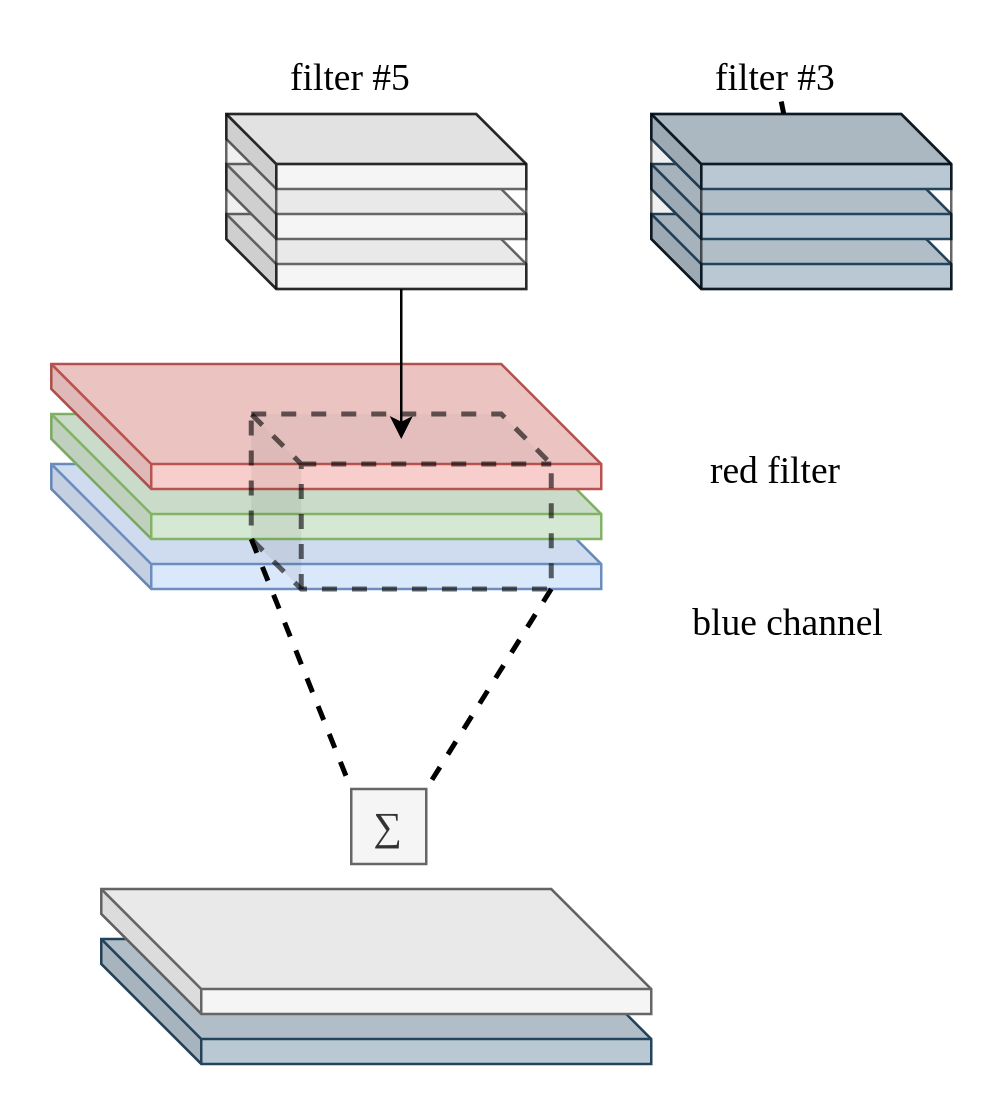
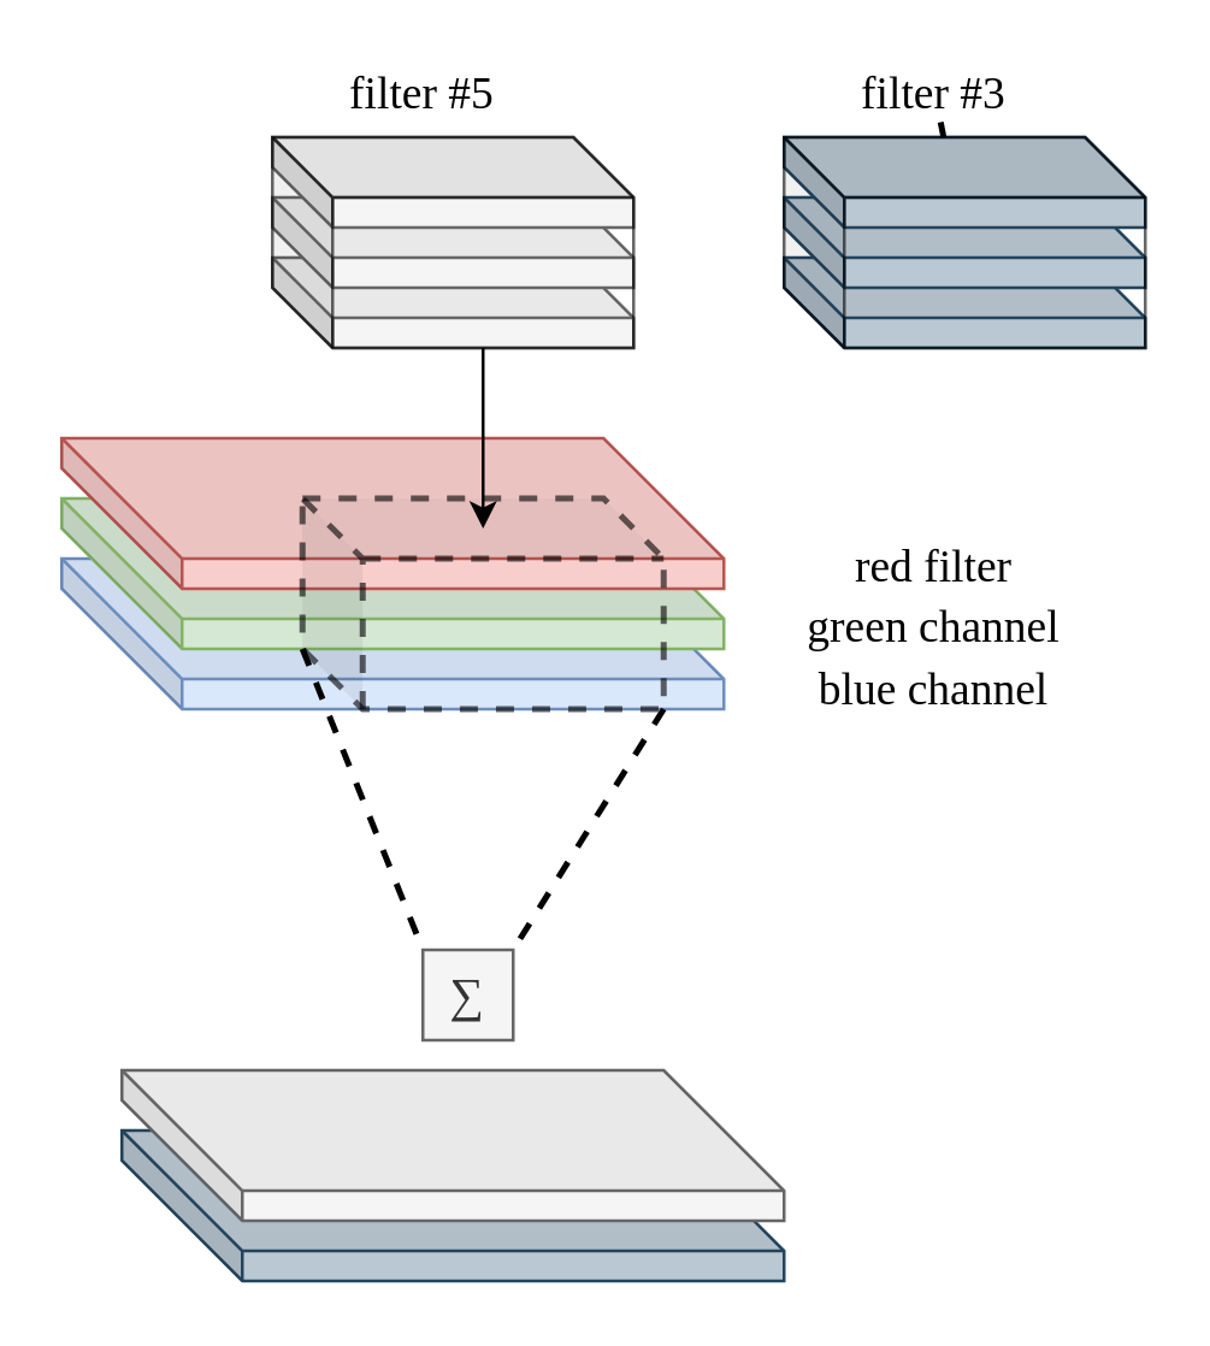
+ <mxCell id="14" value="green channel" style="text;html=1;strokeColor=none;fillColor=none;align=center;verticalAlign=middle;whiteSpace=wrap;rounded=0;fontFamily=Routed Gothic;fontSize=15;" vertex="1" parent="1"><mxGeometry x="250" y="197" width="120" height="20" as="geometry" /></mxCell>
- <mxCell id="15" value="blue channel" style="text;html=1;strokeColor=none;fillColor=none;align=center;verticalAlign=middle;whiteSpace=wrap;rounded=0;fontFamily=Routed Gothic;fontSize=15;" vertex="1" parent="1"><mxGeometry x="255" y="238" width="120" height="20" as="geometry" /></mxCell>
+ <mxCell id="15" value="blue channel" style="text;html=1;strokeColor=none;fillColor=none;align=center;verticalAlign=middle;whiteSpace=wrap;rounded=0;fontFamily=Routed Gothic;fontSize=15;" vertex="1" parent="1"><mxGeometry x="250" y="218" width="120" height="20" as="geometry" /></mxCell>
